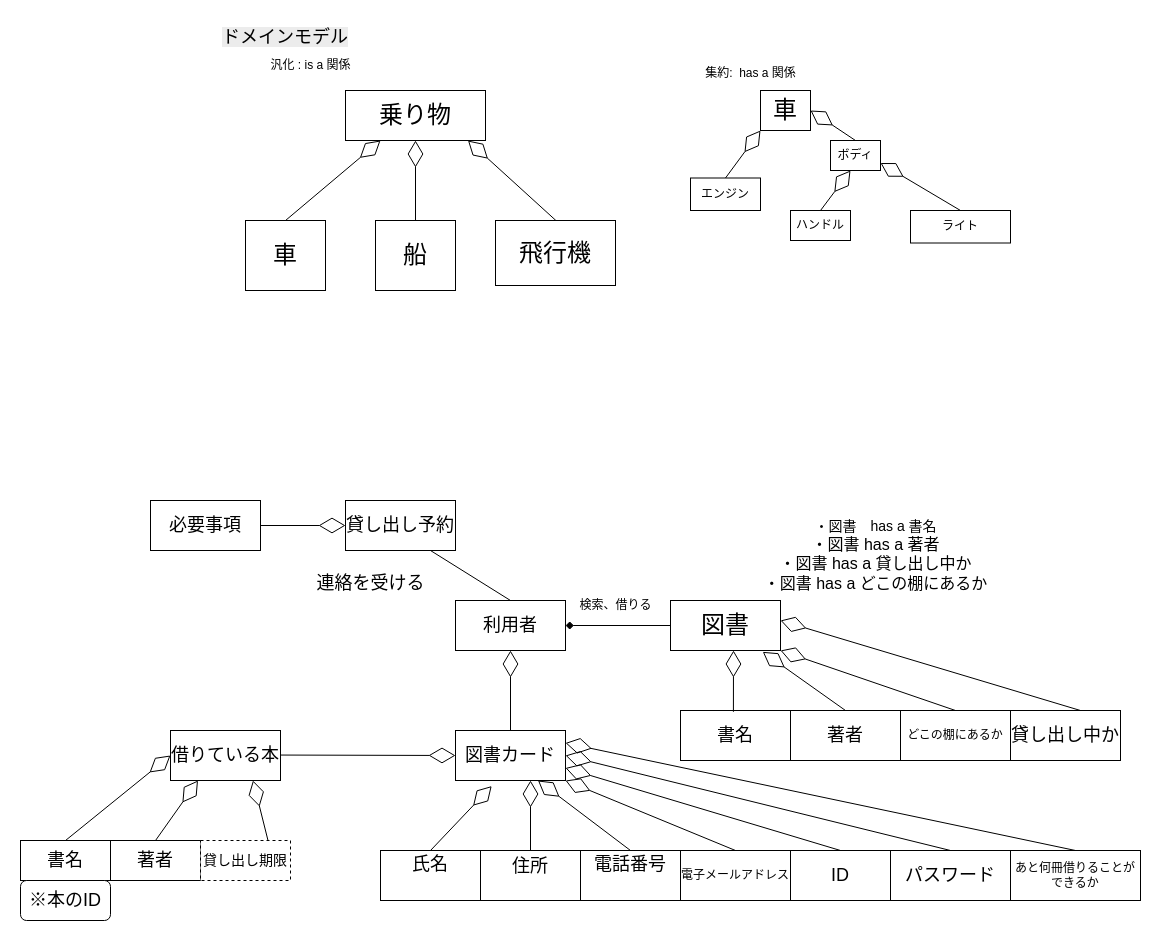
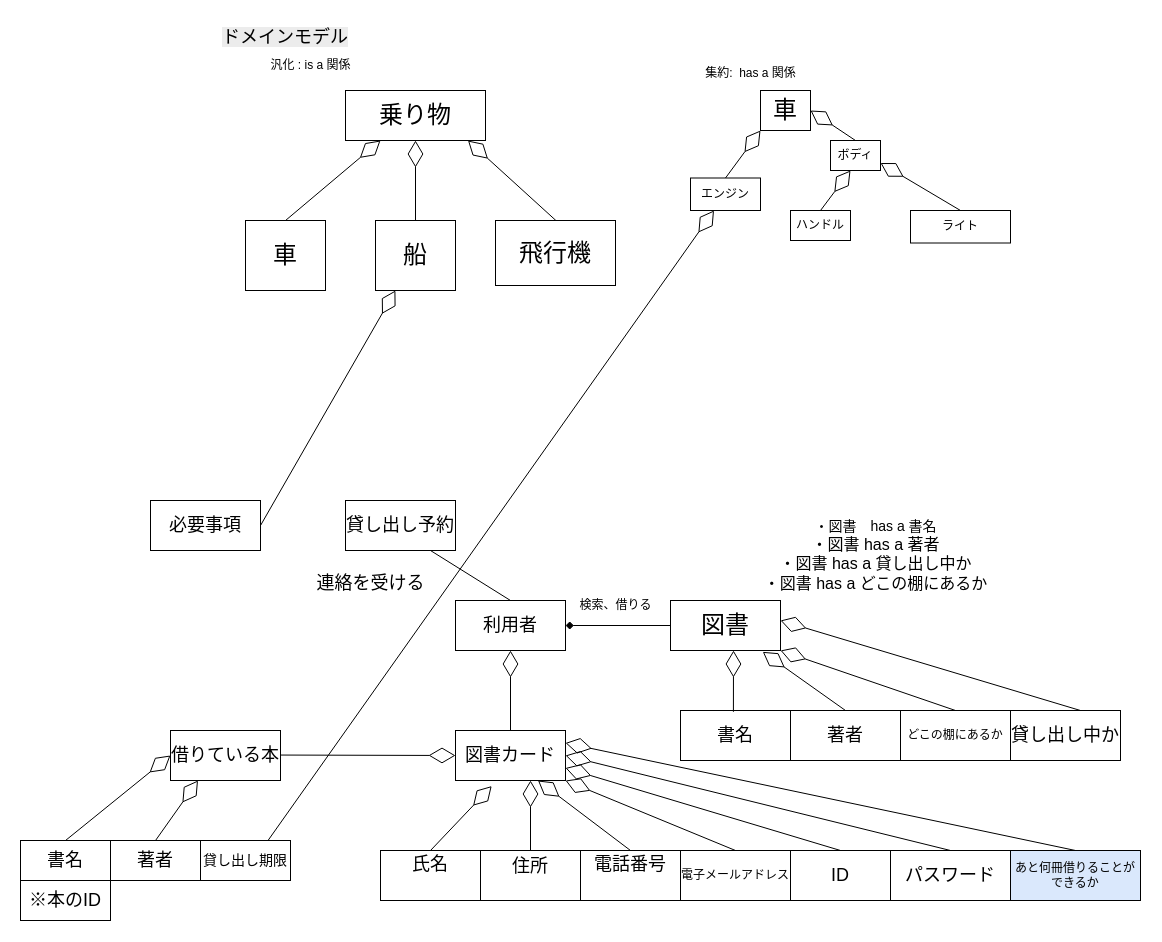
- <mxCell id="21" value="" style="endArrow=diamondThin;endFill=0;endSize=24;html=1;rounded=0;entryX=0;entryY=0.5;entryDx=0;entryDy=0;exitX=1;exitY=0.5;exitDx=0;exitDy=0;" edge="1" parent="1" source="18" target="19"><mxGeometry width="160" relative="1" as="geometry"><mxPoint x="275" y="524.09" as="sourcePoint" /><mxPoint x="385" y="524.09" as="targetPoint" /></mxGeometry></mxCell>
+ <mxCell id="21" value="" style="endArrow=diamondThin;endFill=0;endSize=24;html=1;rounded=0;exitX=1;exitY=0.5;exitDx=0;exitDy=0;" edge="1" parent="1" source="18" target="6"><mxGeometry width="160" relative="1" as="geometry"><mxPoint x="275" y="524.09" as="sourcePoint" /><mxPoint x="385" y="524.09" as="targetPoint" /></mxGeometry></mxCell>
- <mxCell id="63" value="" style="endArrow=diamondThin;endFill=0;endSize=24;html=1;rounded=0;entryX=0.75;entryY=1;entryDx=0;entryDy=0;exitX=0.75;exitY=0;exitDx=0;exitDy=0;" edge="1" parent="1" source="55" target="23"><mxGeometry width="160" relative="1" as="geometry"><mxPoint x="240" y="840" as="sourcePoint" /><mxPoint x="240.53" y="781.12" as="targetPoint" /></mxGeometry></mxCell>
+ <mxCell id="63" value="" style="endArrow=diamondThin;endFill=0;endSize=24;html=1;rounded=0;exitX=0.75;exitY=0;exitDx=0;exitDy=0;" edge="1" parent="1" source="55" target="16"><mxGeometry width="160" relative="1" as="geometry"><mxPoint x="240" y="840" as="sourcePoint" /><mxPoint x="240.53" y="781.12" as="targetPoint" /></mxGeometry></mxCell>
- <mxCell id="55" value="&lt;font style=&quot;font-size: 14px;&quot;&gt;貸し出し期限&lt;/font&gt;" style="html=1;whiteSpace=wrap;dashed=1;" vertex="1" parent="1"><mxGeometry x="200" y="840" width="90" height="40" as="geometry" /></mxCell>
+ <mxCell id="55" value="&lt;font style=&quot;font-size: 14px;&quot;&gt;貸し出し期限&lt;/font&gt;" style="html=1;whiteSpace=wrap;" vertex="1" parent="1"><mxGeometry x="200" y="840" width="90" height="40" as="geometry" /></mxCell>
- <mxCell id="44" value="&lt;font style=&quot;font-size: 12px;&quot;&gt;あと何冊借りることが&lt;/font&gt;&lt;div&gt;&lt;font style=&quot;font-size: 12px;&quot;&gt;できるか&lt;/font&gt;&lt;/div&gt;" style="html=1;whiteSpace=wrap;" vertex="1" parent="1"><mxGeometry x="1010" y="850" width="130" height="50" as="geometry" /></mxCell>
+ <mxCell id="44" value="&lt;font style=&quot;font-size: 12px;&quot;&gt;あと何冊借りることが&lt;/font&gt;&lt;div&gt;&lt;font style=&quot;font-size: 12px;&quot;&gt;できるか&lt;/font&gt;&lt;/div&gt;" style="html=1;whiteSpace=wrap;fillColor=#dae8fc;" vertex="1" parent="1"><mxGeometry x="1010" y="850" width="130" height="50" as="geometry" /></mxCell>
- <mxCell id="54" value="&lt;font style=&quot;font-size: 18px;&quot;&gt;※本のID&lt;/font&gt;" style="html=1;whiteSpace=wrap;rounded=1;" vertex="1" parent="1"><mxGeometry x="20" y="880" width="90" height="40" as="geometry" /></mxCell>
+ <mxCell id="54" value="&lt;font style=&quot;font-size: 18px;&quot;&gt;※本のID&lt;/font&gt;" style="html=1;whiteSpace=wrap;" vertex="1" parent="1"><mxGeometry x="20" y="880" width="90" height="40" as="geometry" /></mxCell>
